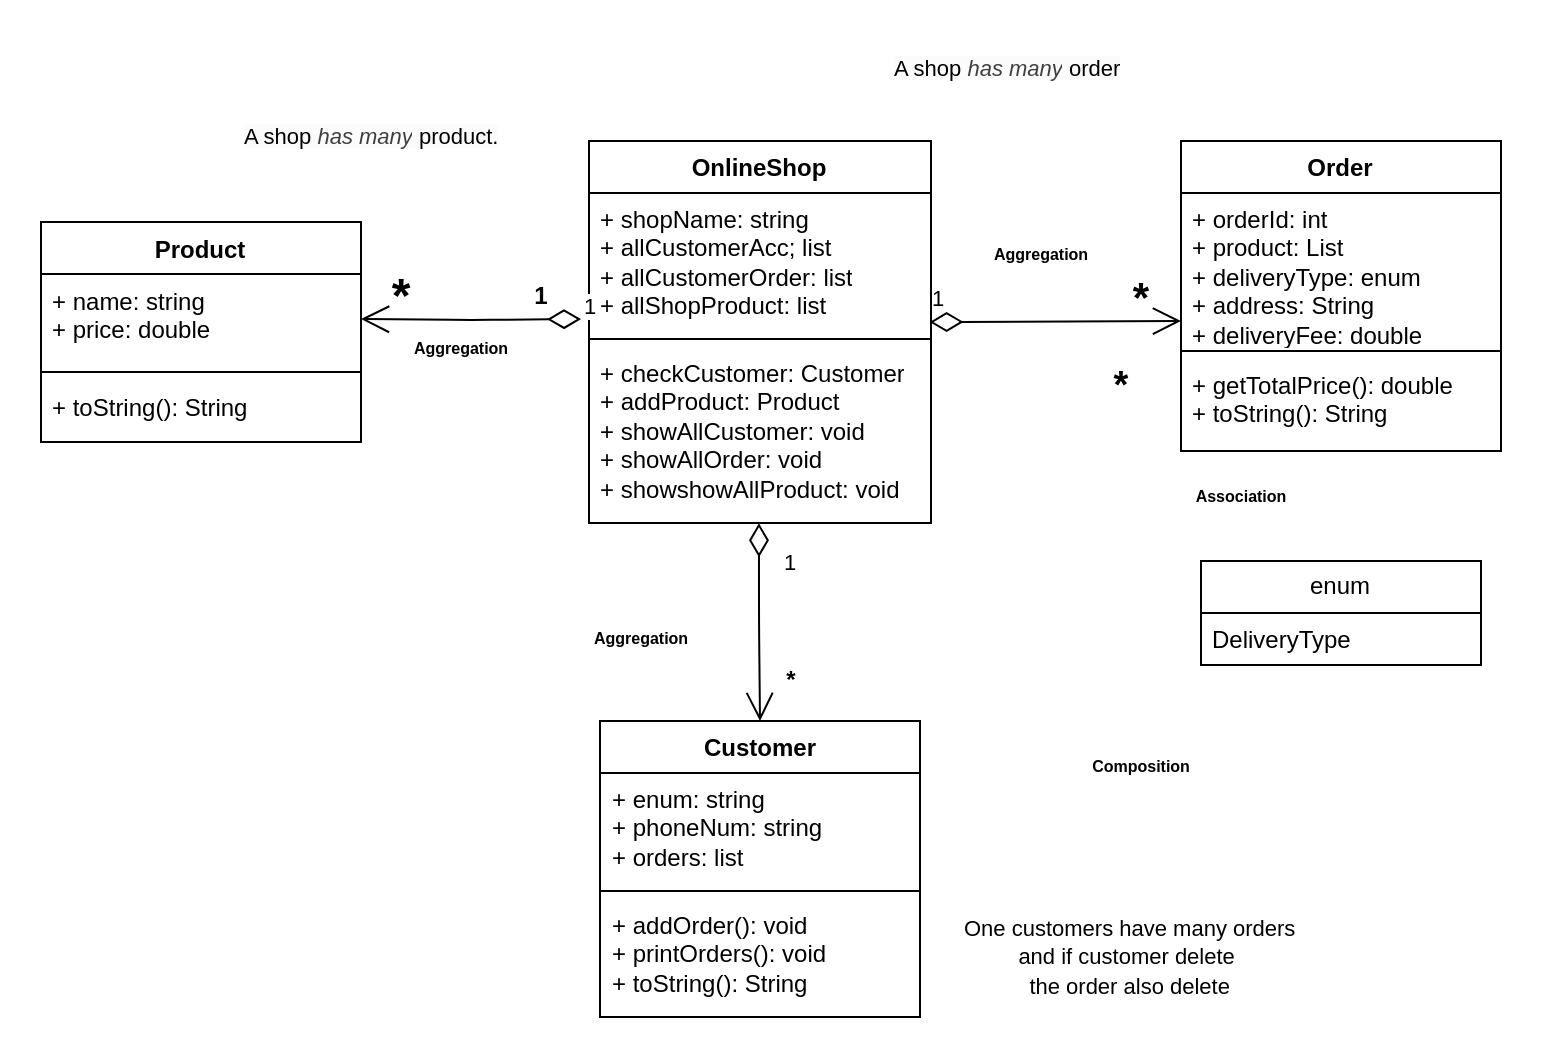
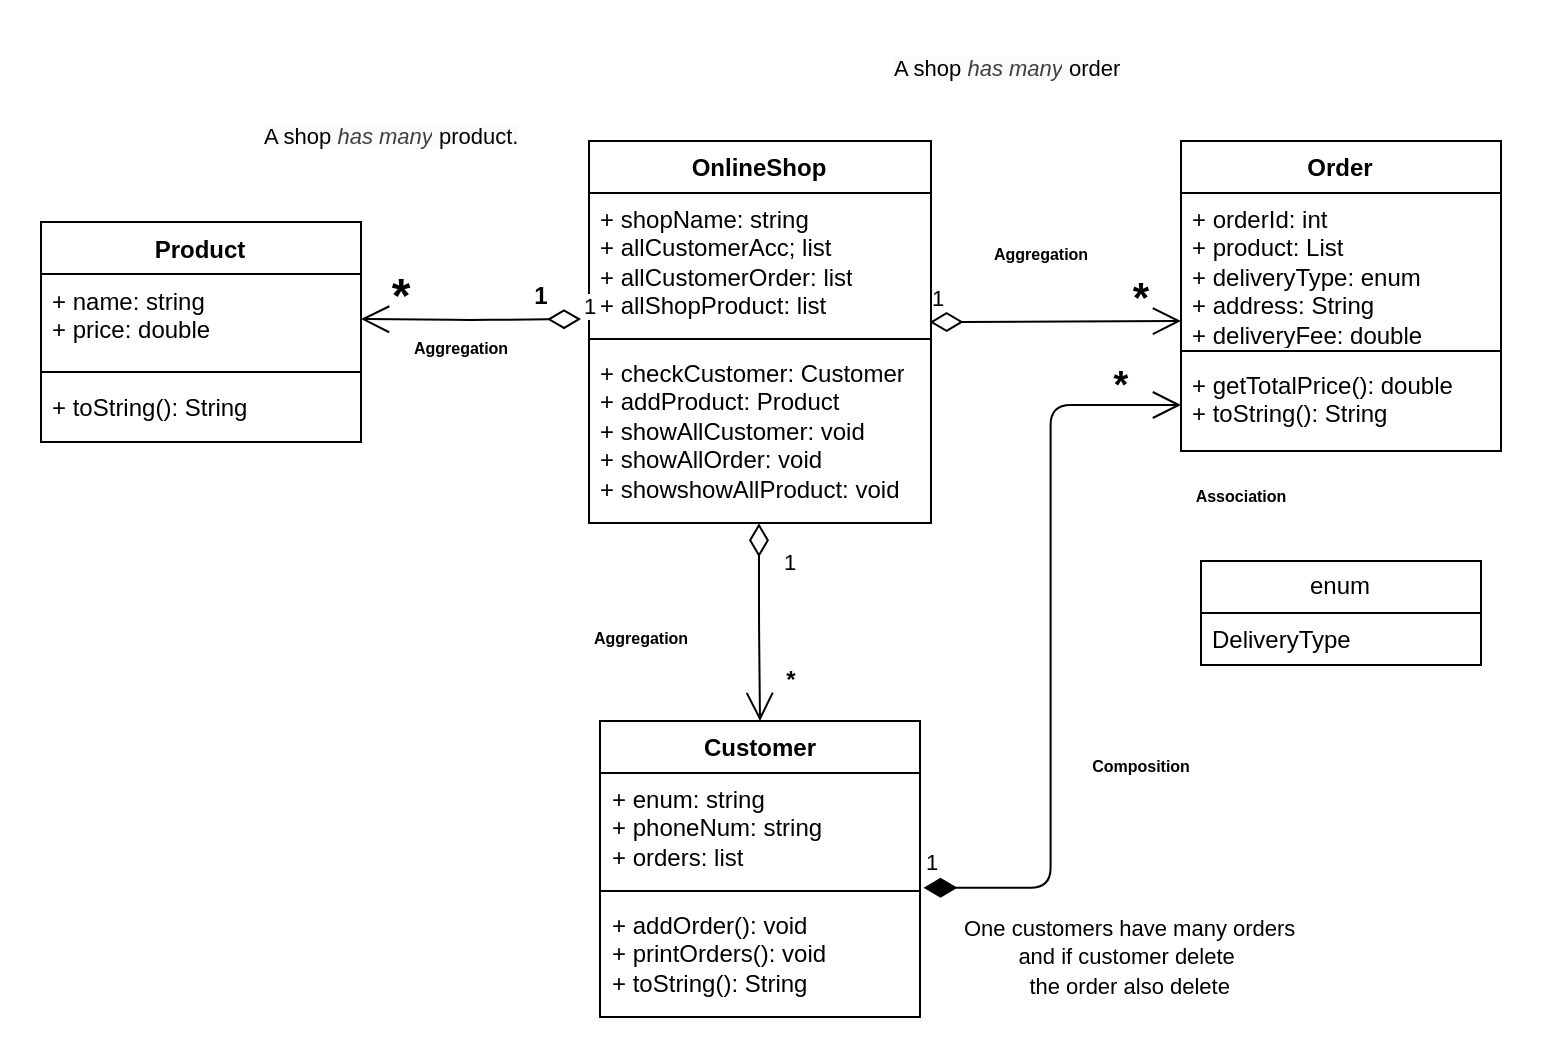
- <mxCell id="29" value="&lt;br style=&quot;forced-color-adjust: none; color: rgb(63, 63, 63); scrollbar-color: rgb(226, 226, 226) rgb(251, 251, 251); font-family: Helvetica; font-size: 11px; font-style: normal; font-variant-ligatures: normal; font-variant-caps: normal; font-weight: 400; letter-spacing: normal; orphans: 2; text-align: center; text-indent: 0px; text-transform: none; widows: 2; word-spacing: 0px; -webkit-text-stroke-width: 0px; white-space: nowrap; background-color: rgb(251, 251, 251); text-decoration-thickness: initial; text-decoration-style: initial; text-decoration-color: initial;&quot;&gt;&lt;span style=&quot;color: rgb(0, 0, 0); font-family: Helvetica; font-size: 11px; font-style: normal; font-variant-ligatures: normal; font-variant-caps: normal; font-weight: 400; letter-spacing: normal; orphans: 2; text-align: center; text-indent: 0px; text-transform: none; widows: 2; word-spacing: 0px; -webkit-text-stroke-width: 0px; white-space: nowrap; background-color: rgb(251, 251, 251); text-decoration-thickness: initial; text-decoration-style: initial; text-decoration-color: initial; float: none; display: inline !important;&quot;&gt;A shop&lt;span&gt;&amp;nbsp;&lt;/span&gt;&lt;/span&gt;&lt;em data-end=&quot;495&quot; data-start=&quot;485&quot; style=&quot;forced-color-adjust: none; color: rgb(63, 63, 63); scrollbar-color: rgb(226, 226, 226) rgb(251, 251, 251); font-family: Helvetica; font-size: 11px; font-variant-ligatures: normal; font-variant-caps: normal; font-weight: 400; letter-spacing: normal; orphans: 2; text-align: center; text-indent: 0px; text-transform: none; widows: 2; word-spacing: 0px; -webkit-text-stroke-width: 0px; white-space: nowrap; background-color: rgb(251, 251, 251); text-decoration-thickness: initial; text-decoration-style: initial; text-decoration-color: initial;&quot;&gt;has many&lt;/em&gt;&lt;span style=&quot;color: rgb(0, 0, 0); font-family: Helvetica; font-size: 11px; font-style: normal; font-variant-ligatures: normal; font-variant-caps: normal; font-weight: 400; letter-spacing: normal; orphans: 2; text-align: center; text-indent: 0px; text-transform: none; widows: 2; word-spacing: 0px; -webkit-text-stroke-width: 0px; white-space: nowrap; background-color: rgb(251, 251, 251); text-decoration-thickness: initial; text-decoration-style: initial; text-decoration-color: initial; float: none; display: inline !important;&quot;&gt;&lt;span&gt;&amp;nbsp;&lt;/span&gt;product.&lt;/span&gt;" style="text;whiteSpace=wrap;html=1;" vertex="1" parent="1"><mxGeometry x="120" y="40" width="130" height="30" as="geometry" /></mxCell>
+ <mxCell id="29" value="&lt;br style=&quot;forced-color-adjust: none; color: rgb(63, 63, 63); scrollbar-color: rgb(226, 226, 226) rgb(251, 251, 251); font-family: Helvetica; font-size: 11px; font-style: normal; font-variant-ligatures: normal; font-variant-caps: normal; font-weight: 400; letter-spacing: normal; orphans: 2; text-align: center; text-indent: 0px; text-transform: none; widows: 2; word-spacing: 0px; -webkit-text-stroke-width: 0px; white-space: nowrap; background-color: rgb(251, 251, 251); text-decoration-thickness: initial; text-decoration-style: initial; text-decoration-color: initial;&quot;&gt;&lt;span style=&quot;color: rgb(0, 0, 0); font-family: Helvetica; font-size: 11px; font-style: normal; font-variant-ligatures: normal; font-variant-caps: normal; font-weight: 400; letter-spacing: normal; orphans: 2; text-align: center; text-indent: 0px; text-transform: none; widows: 2; word-spacing: 0px; -webkit-text-stroke-width: 0px; white-space: nowrap; background-color: rgb(251, 251, 251); text-decoration-thickness: initial; text-decoration-style: initial; text-decoration-color: initial; float: none; display: inline !important;&quot;&gt;A shop&lt;span&gt;&amp;nbsp;&lt;/span&gt;&lt;/span&gt;&lt;em data-end=&quot;495&quot; data-start=&quot;485&quot; style=&quot;forced-color-adjust: none; color: rgb(63, 63, 63); scrollbar-color: rgb(226, 226, 226) rgb(251, 251, 251); font-family: Helvetica; font-size: 11px; font-variant-ligatures: normal; font-variant-caps: normal; font-weight: 400; letter-spacing: normal; orphans: 2; text-align: center; text-indent: 0px; text-transform: none; widows: 2; word-spacing: 0px; -webkit-text-stroke-width: 0px; white-space: nowrap; background-color: rgb(251, 251, 251); text-decoration-thickness: initial; text-decoration-style: initial; text-decoration-color: initial;&quot;&gt;has many&lt;/em&gt;&lt;span style=&quot;color: rgb(0, 0, 0); font-family: Helvetica; font-size: 11px; font-style: normal; font-variant-ligatures: normal; font-variant-caps: normal; font-weight: 400; letter-spacing: normal; orphans: 2; text-align: center; text-indent: 0px; text-transform: none; widows: 2; word-spacing: 0px; -webkit-text-stroke-width: 0px; white-space: nowrap; background-color: rgb(251, 251, 251); text-decoration-thickness: initial; text-decoration-style: initial; text-decoration-color: initial; float: none; display: inline !important;&quot;&gt;&lt;span&gt;&amp;nbsp;&lt;/span&gt;product.&lt;/span&gt;" style="text;whiteSpace=wrap;html=1;" vertex="1" parent="1"><mxGeometry x="130" y="40" width="130" height="30" as="geometry" /></mxCell>
+ <mxCell id="20" value="1" style="endArrow=open;html=1;endSize=12;startArrow=diamondThin;startSize=14;startFill=1;edgeStyle=orthogonalEdgeStyle;align=left;verticalAlign=bottom;entryX=0;entryY=0.5;entryDx=0;entryDy=0;exitX=1.011;exitY=1.044;exitDx=0;exitDy=0;exitPerimeter=0;" edge="1" parent="1" source="7" target="5"><mxGeometry x="-1" y="3" relative="1" as="geometry"><mxPoint x="280" y="320" as="sourcePoint" /><mxPoint x="440" y="320" as="targetPoint" /></mxGeometry></mxCell>
